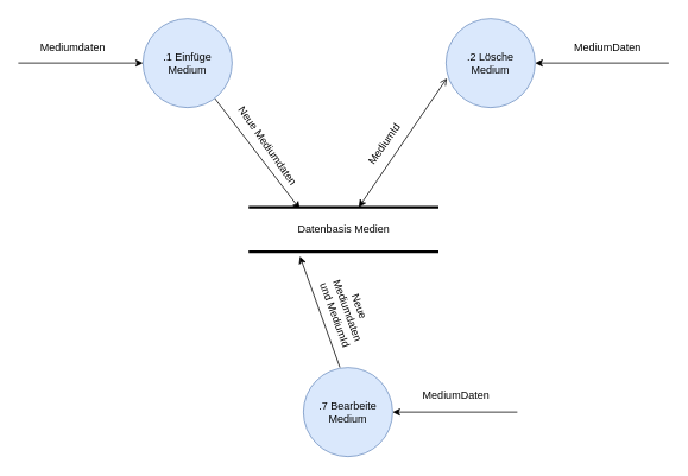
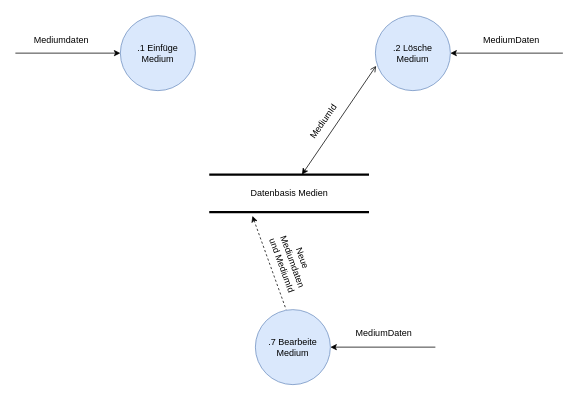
- <mxCell id="2" style="rounded=0;orthogonalLoop=1;jettySize=auto;html=1;entryX=0.267;entryY=0.04;entryDx=0;entryDy=0;entryPerimeter=0;startArrow=none;startFill=0;" edge="1" parent="1" source="6" target="11"><mxGeometry relative="1" as="geometry" /></mxCell>
- <mxCell id="3" value="Neue Mediumdaten" style="text;html=1;align=center;verticalAlign=middle;resizable=0;points=[];;labelBackgroundColor=#ffffff;rotation=55;" vertex="1" connectable="0" parent="2"><mxGeometry x="0.364" y="1" relative="1" as="geometry"><mxPoint x="-6.5" y="-32" as="offset" /></mxGeometry></mxCell>
- <mxCell id="9" style="edgeStyle=none;rounded=0;orthogonalLoop=1;jettySize=auto;html=1;entryX=0.41;entryY=0;entryDx=0;entryDy=0;entryPerimeter=0;startArrow=classic;startFill=1;endArrow=none;endFill=0;exitX=0.267;exitY=1.1;exitDx=0;exitDy=0;exitPerimeter=0;" edge="1" parent="1" source="11" target="18"><mxGeometry relative="1" as="geometry" /></mxCell>
+ <mxCell id="9" style="edgeStyle=none;rounded=0;orthogonalLoop=1;jettySize=auto;html=1;entryX=0.41;entryY=0;entryDx=0;entryDy=0;entryPerimeter=0;startArrow=classic;startFill=1;endArrow=none;endFill=0;exitX=0.267;exitY=1.1;exitDx=0;exitDy=0;exitPerimeter=0;dashed=1;" edge="1" parent="1" source="11" target="18"><mxGeometry relative="1" as="geometry" /></mxCell>
